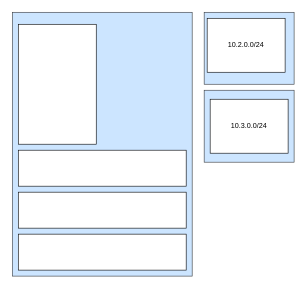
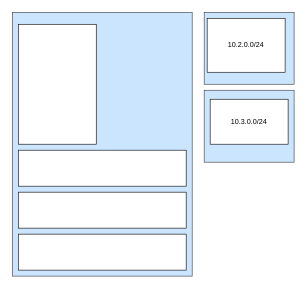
- <mxCell id="7" value="10.3.0.0/24" style="rounded=0;whiteSpace=wrap;html=1;" vertex="1" parent="1"><mxGeometry x="350" y="165" width="130" height="90" as="geometry" /></mxCell>
+ <mxCell id="7" value="10.3.0.0/24" style="rounded=0;whiteSpace=wrap;html=1;" vertex="1" parent="1"><mxGeometry x="350" y="165" width="130" height="75" as="geometry" /></mxCell>
